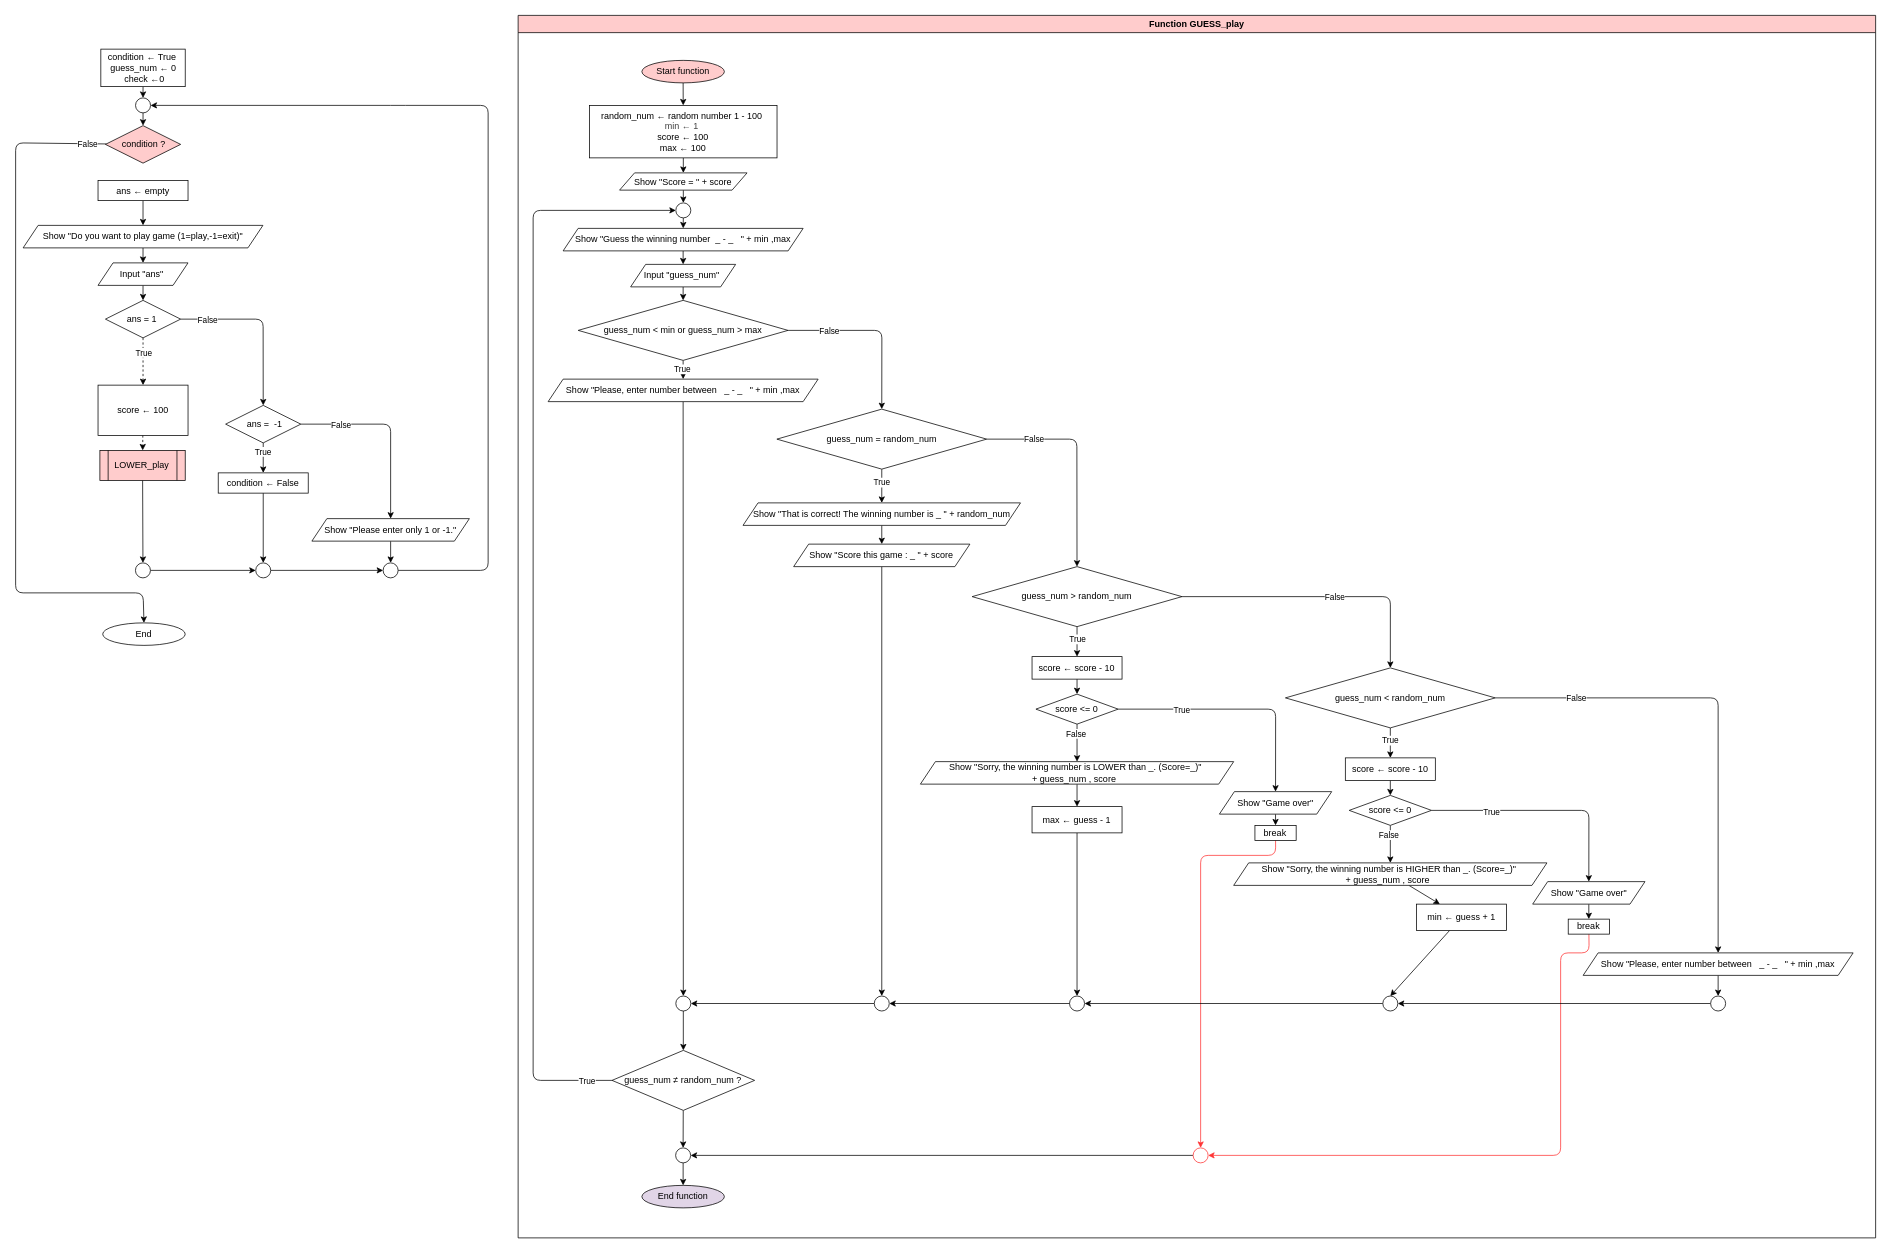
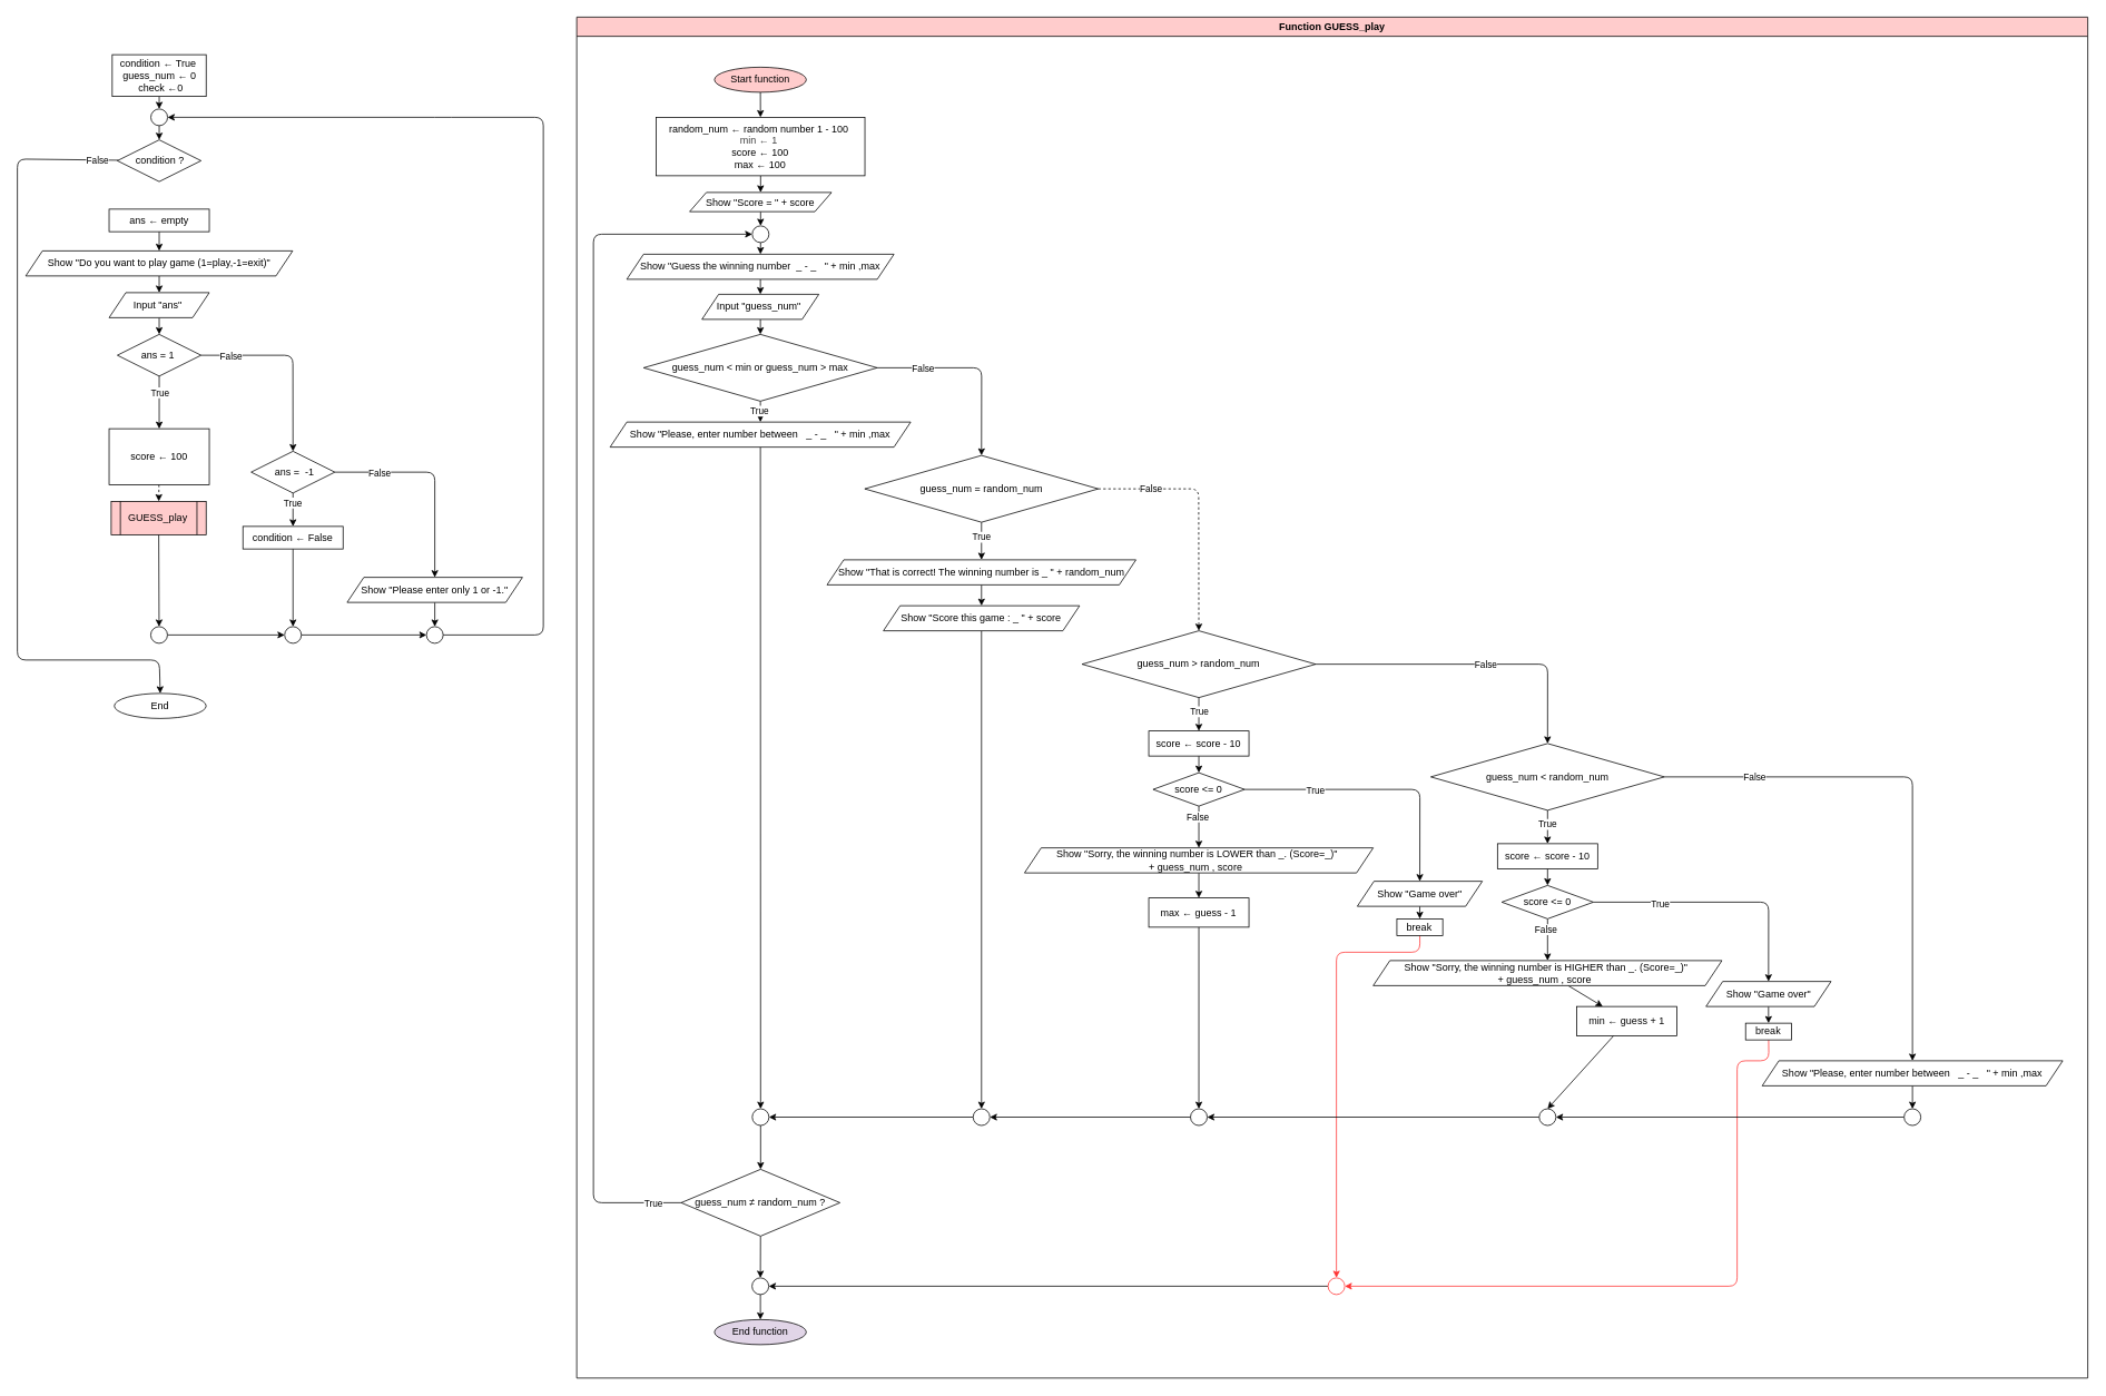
- <mxCell id="8" value="&amp;nbsp; &amp;nbsp; &amp;nbsp; condition ?" style="rhombus;whiteSpace=wrap;html=1;align=left;rounded=0;fillColor=#ffcccc;" parent="1" vertex="1"><mxGeometry x="139.75" y="167" width="100.26" height="50" as="geometry" /></mxCell>
+ <mxCell id="8" value="&amp;nbsp; &amp;nbsp; &amp;nbsp; condition ?" style="rhombus;whiteSpace=wrap;html=1;align=left;rounded=0;" parent="1" vertex="1"><mxGeometry x="139.75" y="167" width="100.26" height="50" as="geometry" /></mxCell>
- <mxCell id="10" value="ans ← empty" style="whiteSpace=wrap;html=1;align=center;rounded=0;" parent="1" vertex="1"><mxGeometry x="129.87" y="240" width="120" height="27" as="geometry" /></mxCell>
+ <mxCell id="10" value="ans ← empty" style="whiteSpace=wrap;html=1;align=center;rounded=0;" parent="1" vertex="1"><mxGeometry x="129.87" y="250" width="120" height="27" as="geometry" /></mxCell>
- <mxCell id="13" style="edgeStyle=none;html=1;entryX=0.5;entryY=0;entryDx=0;entryDy=0;dashed=1;" parent="1" source="17" target="129" edge="1"><mxGeometry relative="1" as="geometry" /></mxCell>
+ <mxCell id="13" style="edgeStyle=none;html=1;entryX=0.5;entryY=0;entryDx=0;entryDy=0;" parent="1" source="17" target="129" edge="1"><mxGeometry relative="1" as="geometry" /></mxCell>
- <mxCell id="111" value="LOWER_play" style="shape=process;whiteSpace=wrap;html=1;backgroundOutline=1;fillColor=#FFCCCC;" parent="1" vertex="1"><mxGeometry x="132.36" y="600" width="113.76" height="40" as="geometry" /></mxCell>
+ <mxCell id="111" value="GUESS_play" style="shape=process;whiteSpace=wrap;html=1;backgroundOutline=1;fillColor=#FFCCCC;" parent="1" vertex="1"><mxGeometry x="132.36" y="600" width="113.76" height="40" as="geometry" /></mxCell>
- <mxCell id="40" value="" style="edgeStyle=none;html=1;" parent="20" source="42" target="51" edge="1"><mxGeometry relative="1" as="geometry"><Array as="points"><mxPoint x="745" y="565" /></Array></mxGeometry></mxCell>
+ <mxCell id="40" value="" style="edgeStyle=none;html=1;dashed=1;" parent="20" source="42" target="51" edge="1"><mxGeometry relative="1" as="geometry"><Array as="points"><mxPoint x="745" y="565" /></Array></mxGeometry></mxCell>
